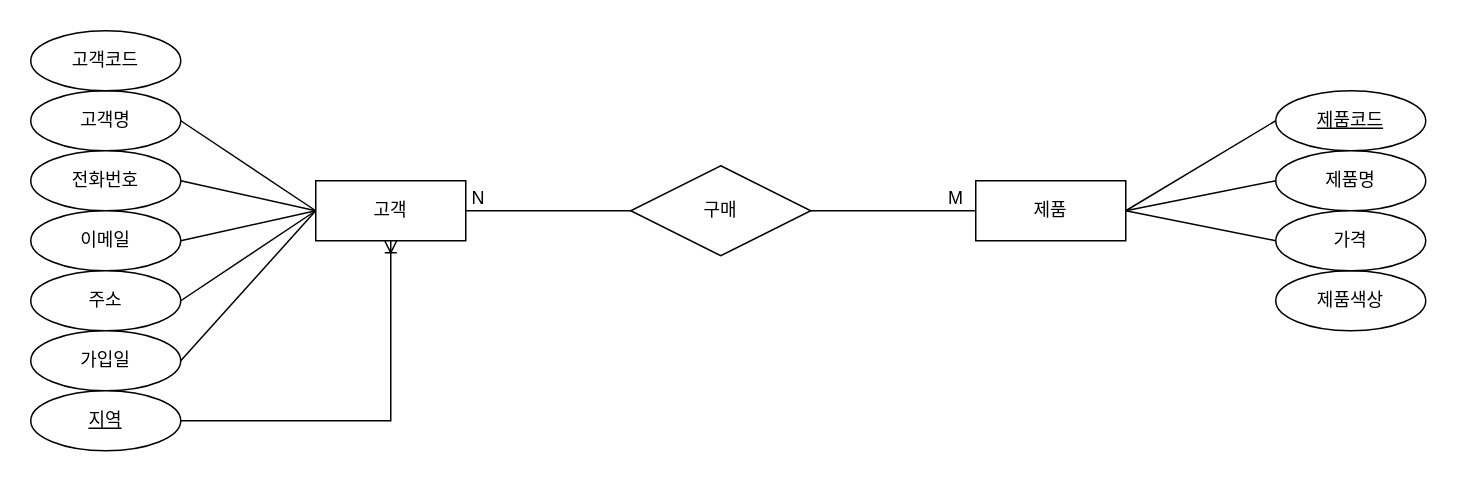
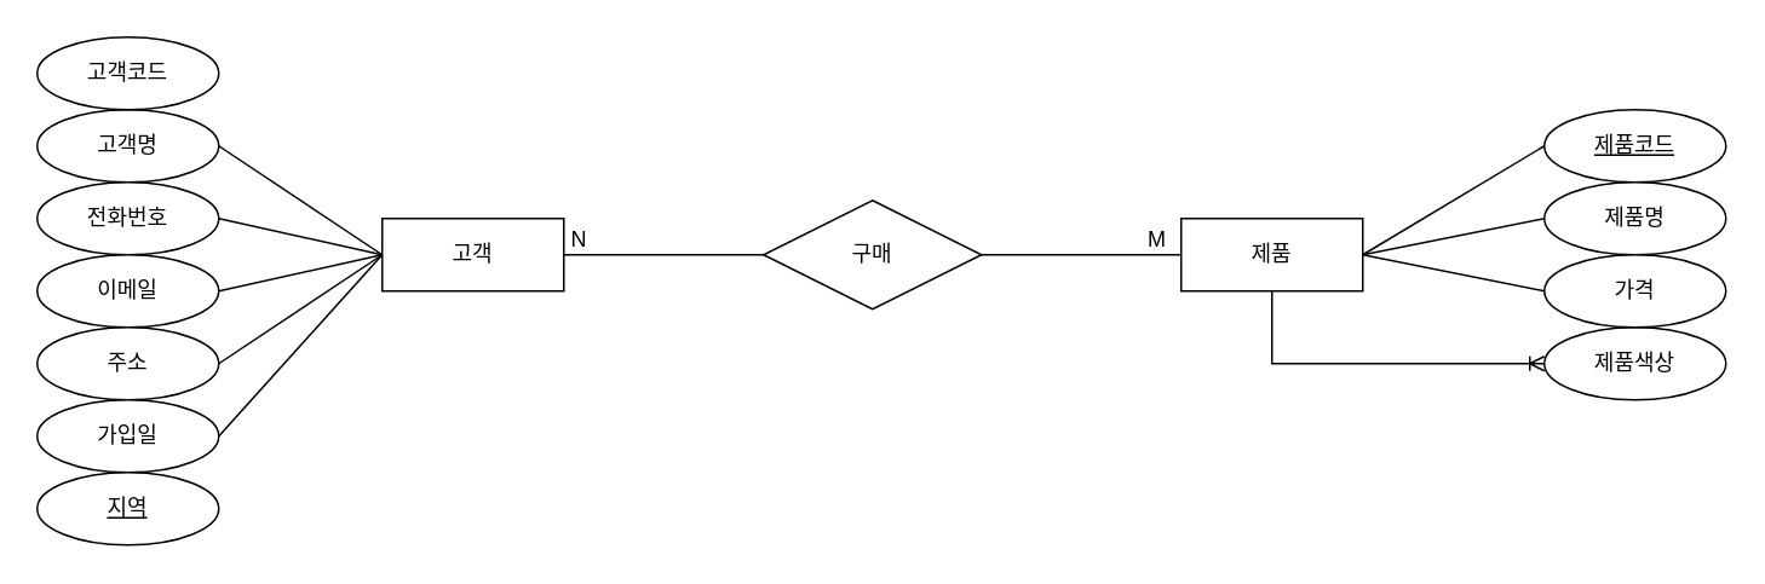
+ <mxCell id="24" value="" style="edgeStyle=orthogonalEdgeStyle;fontSize=12;html=1;endArrow=ERoneToMany;rounded=0;entryX=0;entryY=0.5;entryDx=0;entryDy=0;exitX=0.5;exitY=1;exitDx=0;exitDy=0;" edge="1" parent="1" source="13" target="18"><mxGeometry width="100" height="100" relative="1" as="geometry"><mxPoint x="670" y="340" as="sourcePoint" /><mxPoint x="730" y="280" as="targetPoint" /></mxGeometry></mxCell>
- <mxCell id="23" value="" style="fontSize=12;html=1;endArrow=ERoneToMany;rounded=0;exitX=1;exitY=0.5;exitDx=0;exitDy=0;entryX=0.5;entryY=1;entryDx=0;entryDy=0;edgeStyle=orthogonalEdgeStyle;" edge="1" parent="1" source="15" target="3"><mxGeometry width="100" height="100" relative="1" as="geometry"><mxPoint x="430" y="380" as="sourcePoint" /><mxPoint x="530" y="280" as="targetPoint" /></mxGeometry></mxCell>
